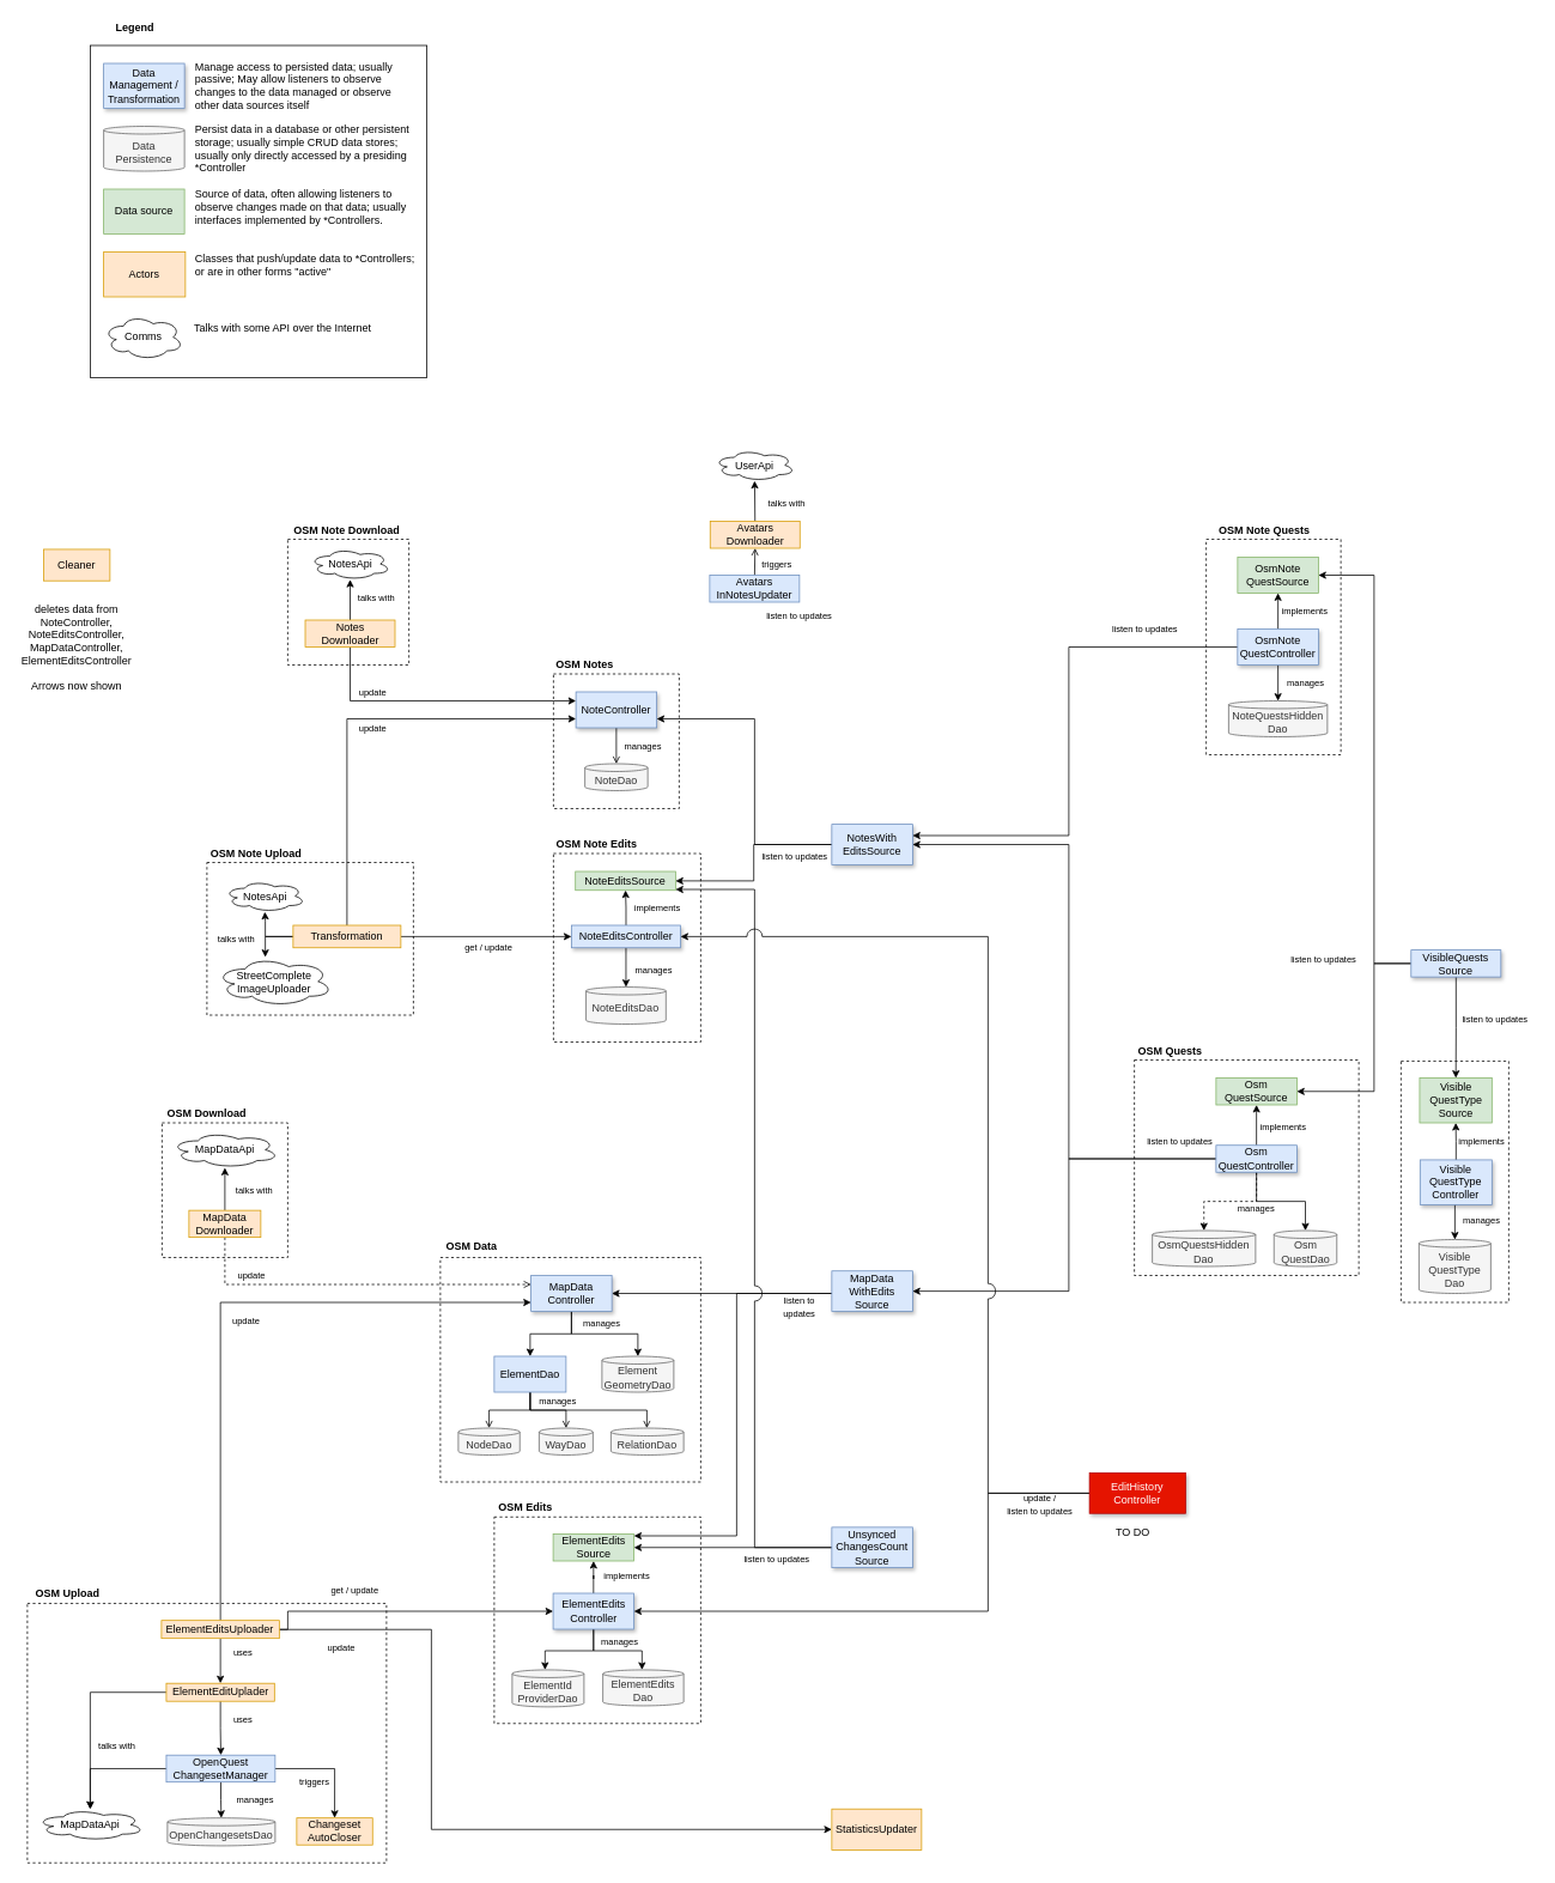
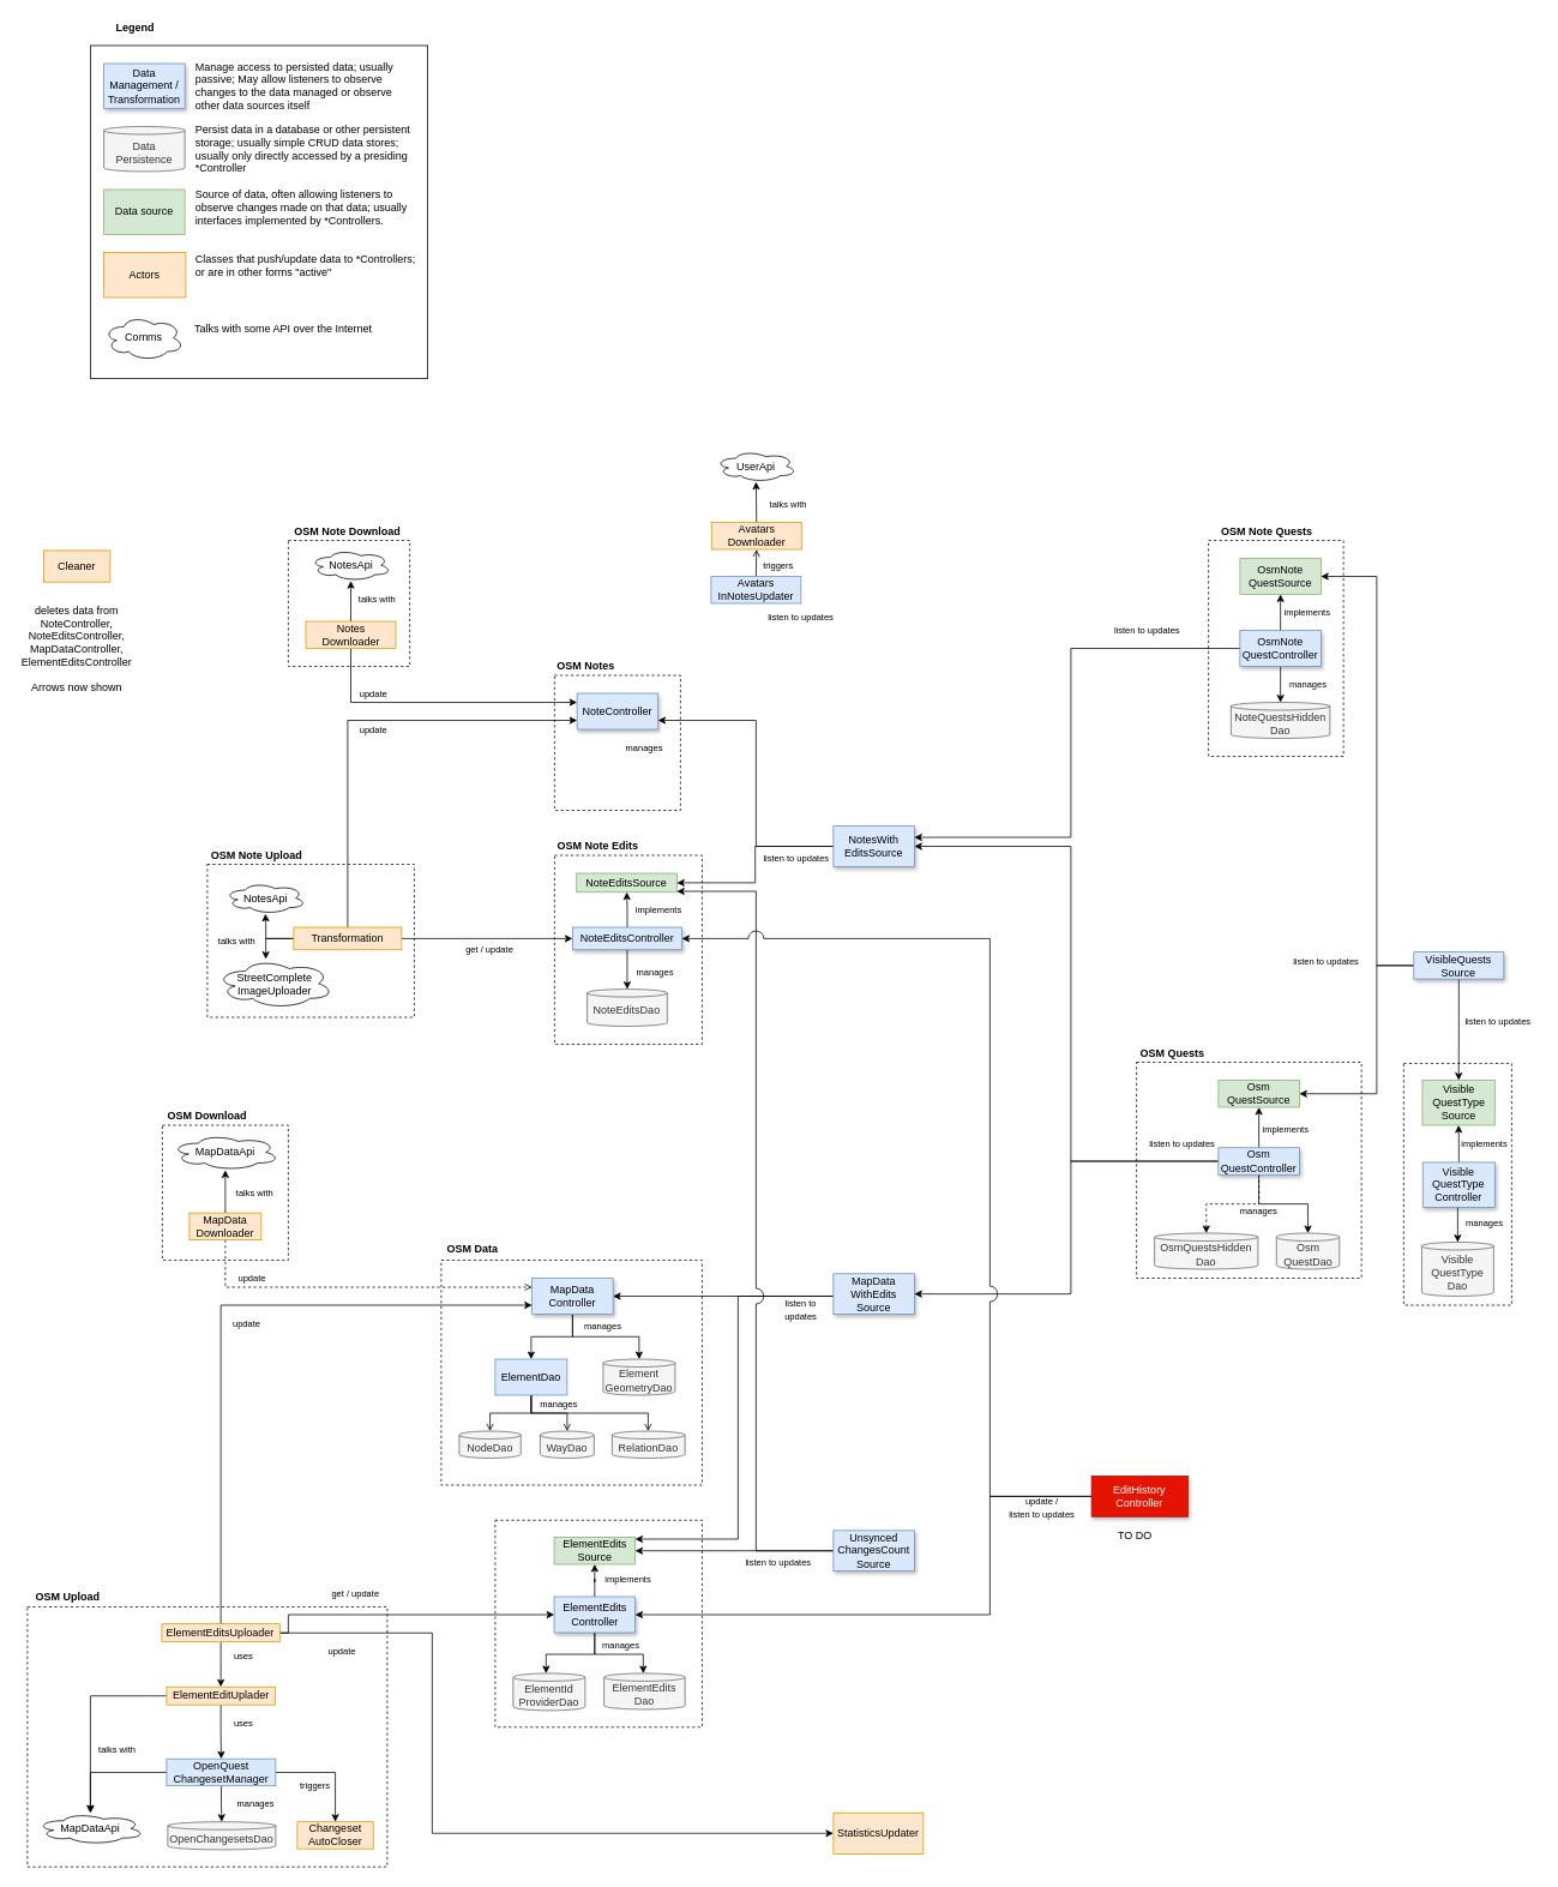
- <mxCell id="32" style="edgeStyle=orthogonalEdgeStyle;rounded=0;orthogonalLoop=1;jettySize=auto;html=1;exitX=0.5;exitY=1;exitDx=0;exitDy=0;entryX=0.5;entryY=0;entryDx=0;entryDy=0;endArrow=open;endFill=0;" parent="1" source="33" target="21" edge="1"><mxGeometry relative="1" as="geometry" /></mxCell>
- <mxCell id="21" value="NoteDao" style="shape=cylinder3;whiteSpace=wrap;html=1;boundedLbl=1;backgroundOutline=1;size=4.333;fillColor=#f5f5f5;strokeColor=#666666;fontColor=#333333;" parent="1" vertex="1"><mxGeometry x="651" y="850" width="70" height="30" as="geometry" /></mxCell>
- <mxCell id="132" value="OSM Edits" style="text;html=1;strokeColor=none;fillColor=none;align=center;verticalAlign=middle;whiteSpace=wrap;rounded=0;dashed=1;fontStyle=1" parent="1" vertex="1"><mxGeometry x="550" y="1669" width="70" height="20" as="geometry" /></mxCell>
